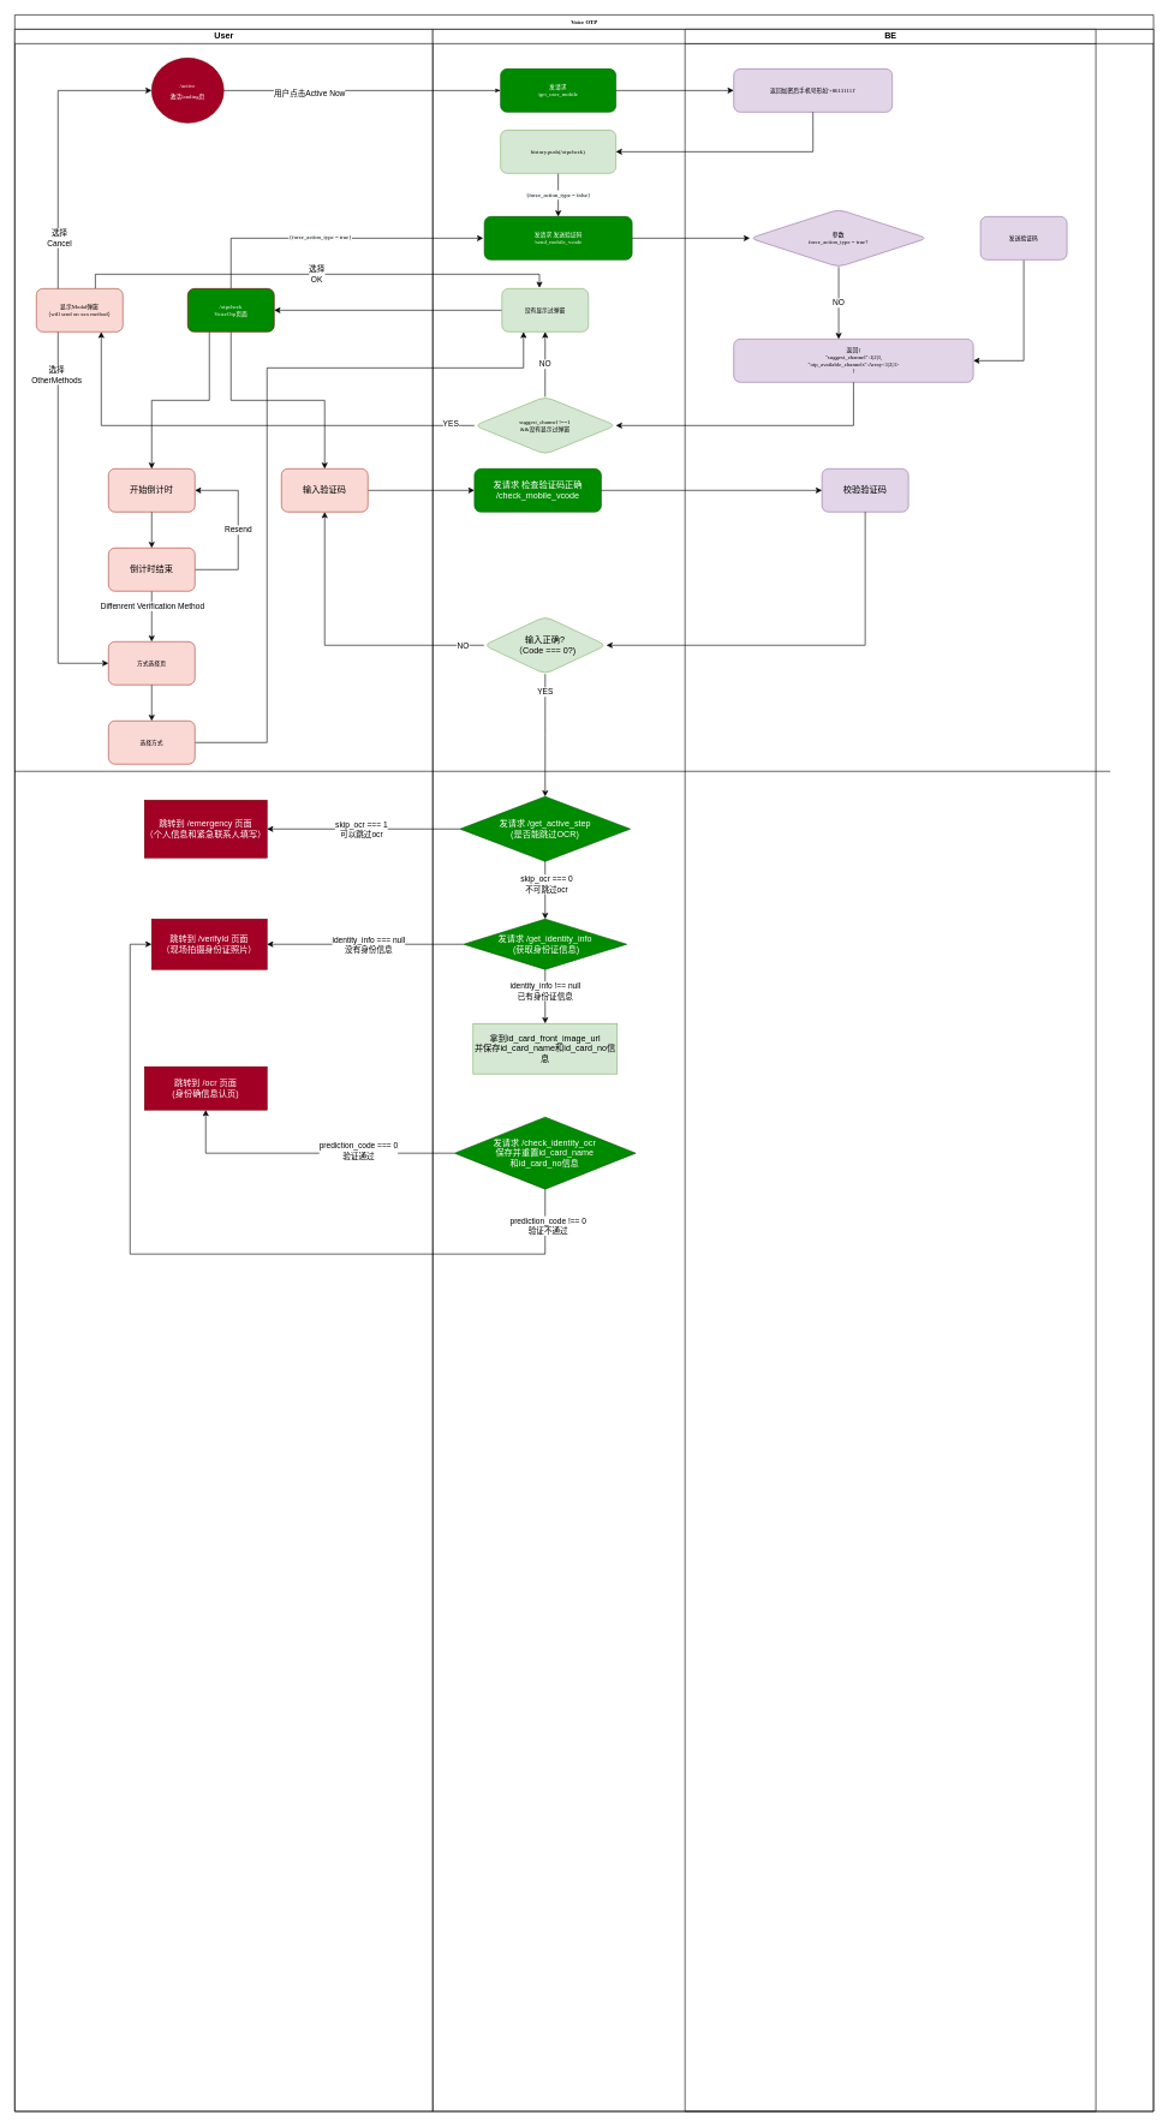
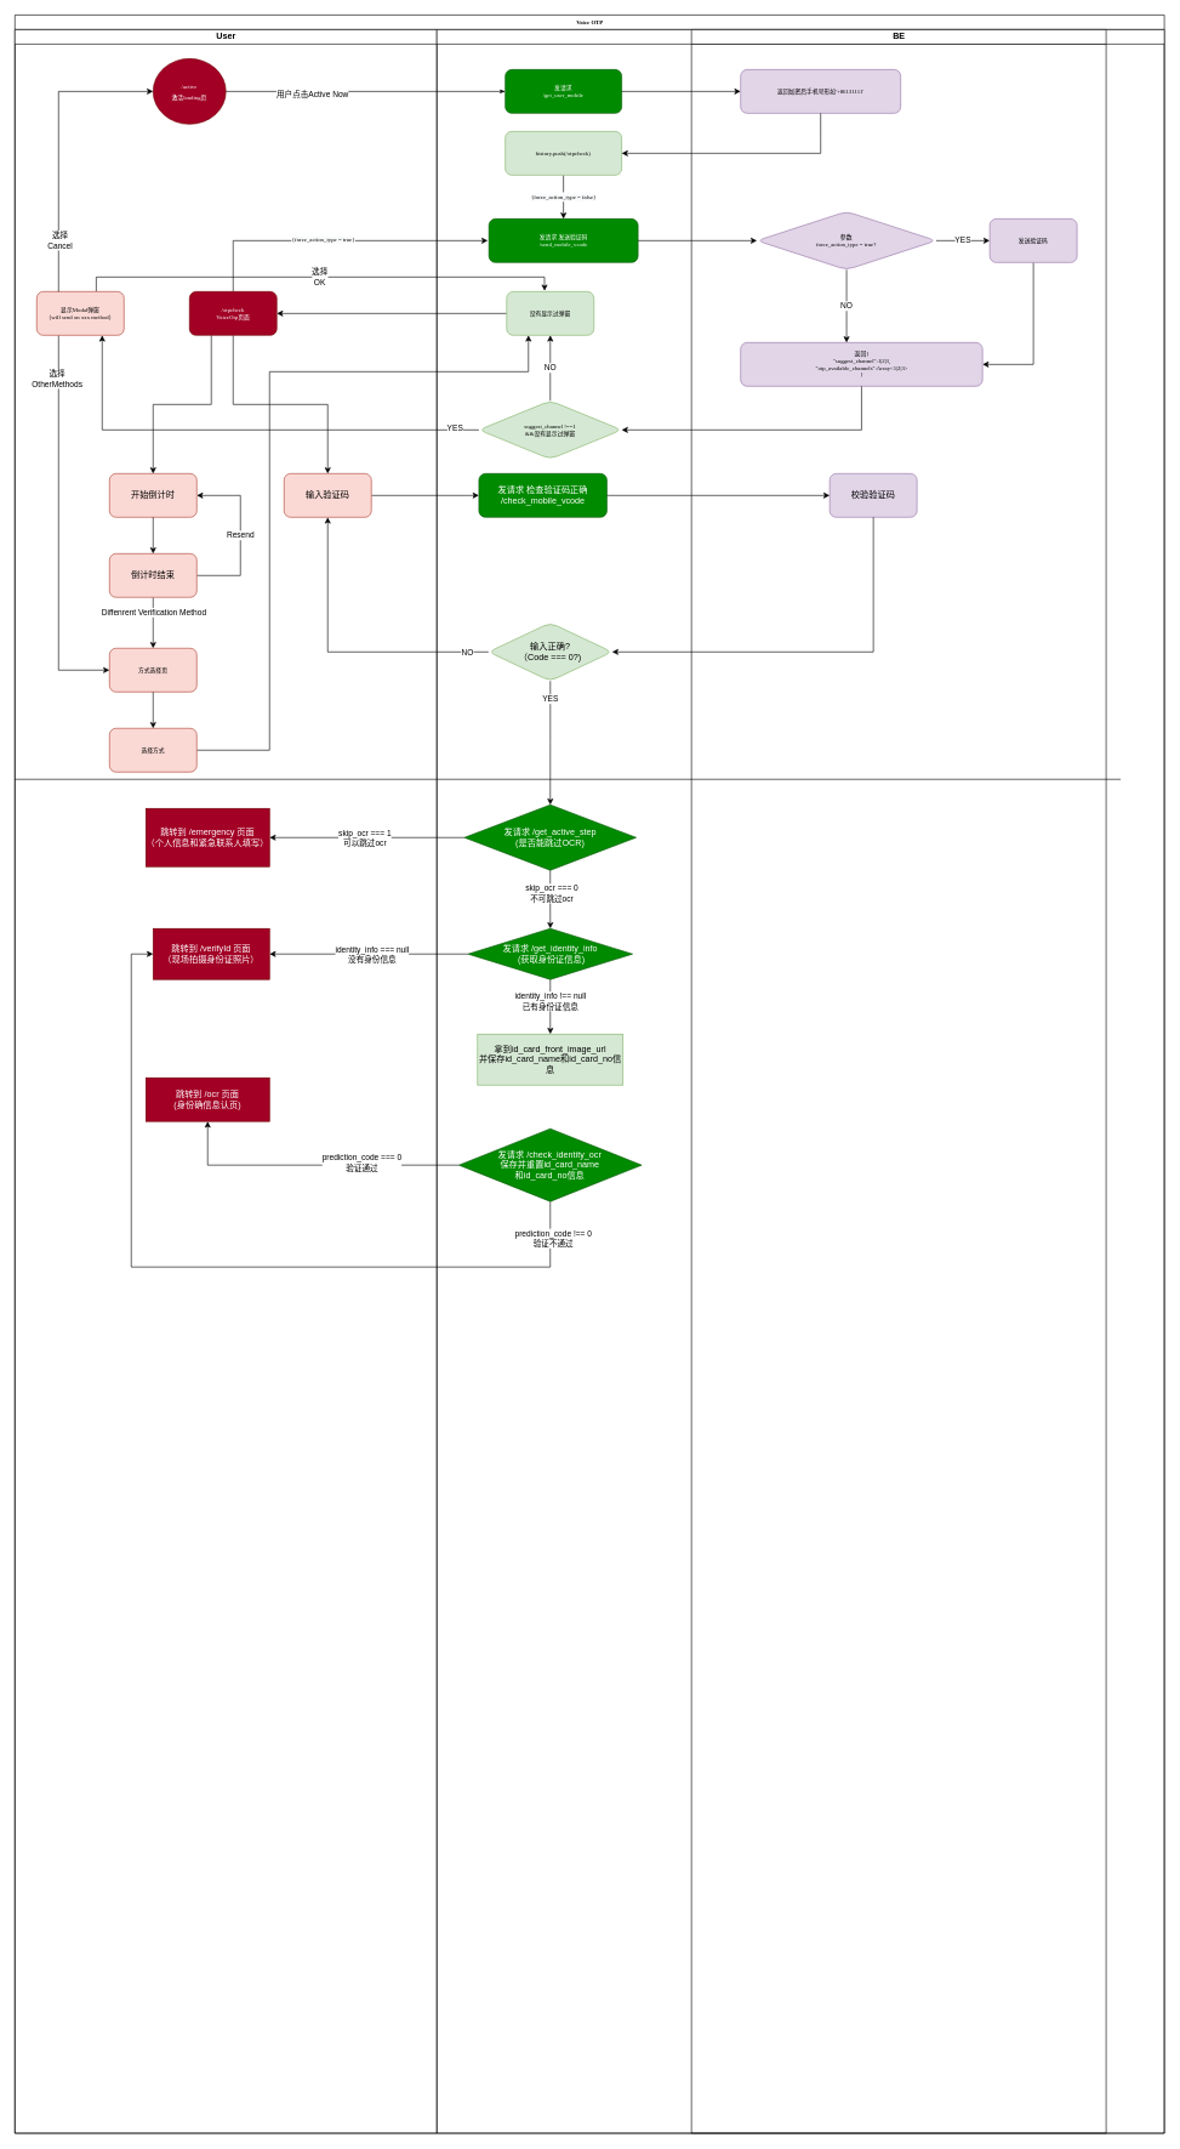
+ <mxCell id="59" value="YES" style="edgeStyle=orthogonalEdgeStyle;rounded=0;orthogonalLoop=1;jettySize=auto;html=1;entryX=0;entryY=0.5;entryDx=0;entryDy=0;" parent="56" source="62" target="64" edge="1"><mxGeometry relative="1" as="geometry"><mxPoint x="400.05" y="280" as="targetPoint" /></mxGeometry></mxCell>
- <mxCell id="34" value="/otpcheck&lt;br&gt;VoiceOtp页面" style="whiteSpace=wrap;html=1;rounded=1;shadow=0;fontFamily=Verdana;fontSize=8;strokeWidth=1;fillColor=#008a00;strokeColor=#6F0000;fontColor=#ffffff;" parent="19" vertex="1"><mxGeometry x="240" y="360" width="120" height="60" as="geometry" /></mxCell>
+ <mxCell id="34" value="/otpcheck&lt;br&gt;VoiceOtp页面" style="whiteSpace=wrap;html=1;rounded=1;shadow=0;fontFamily=Verdana;fontSize=8;strokeWidth=1;fillColor=#a20025;strokeColor=#6F0000;fontColor=#ffffff;" parent="19" vertex="1"><mxGeometry x="240" y="360" width="120" height="60" as="geometry" /></mxCell>
